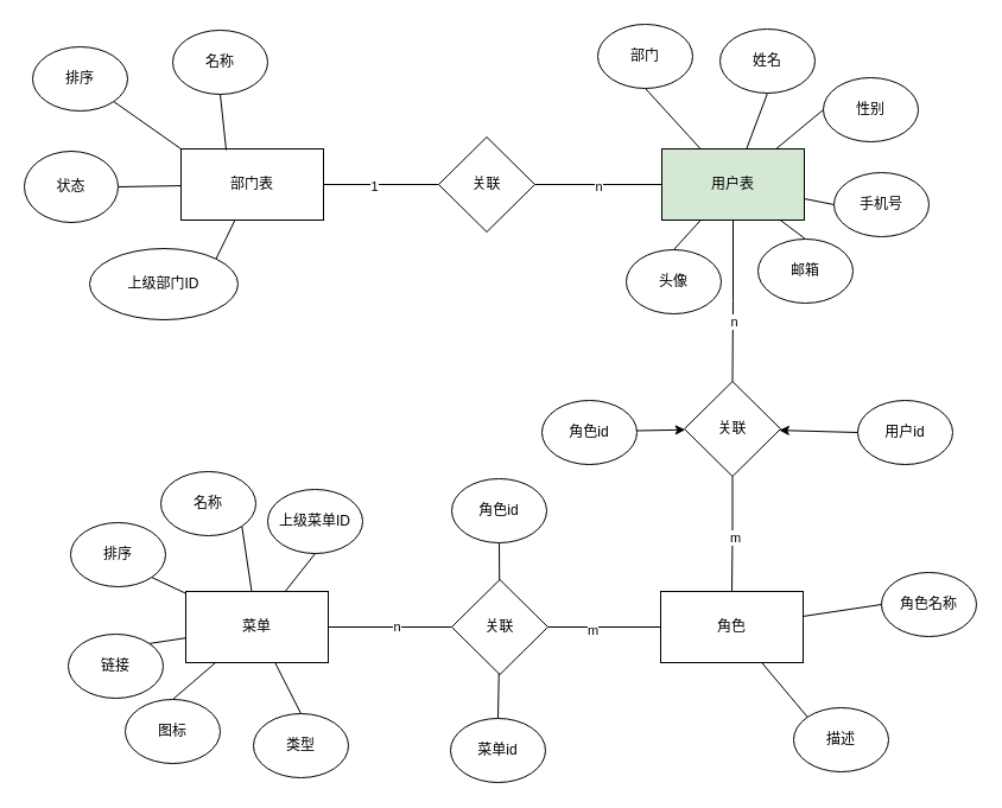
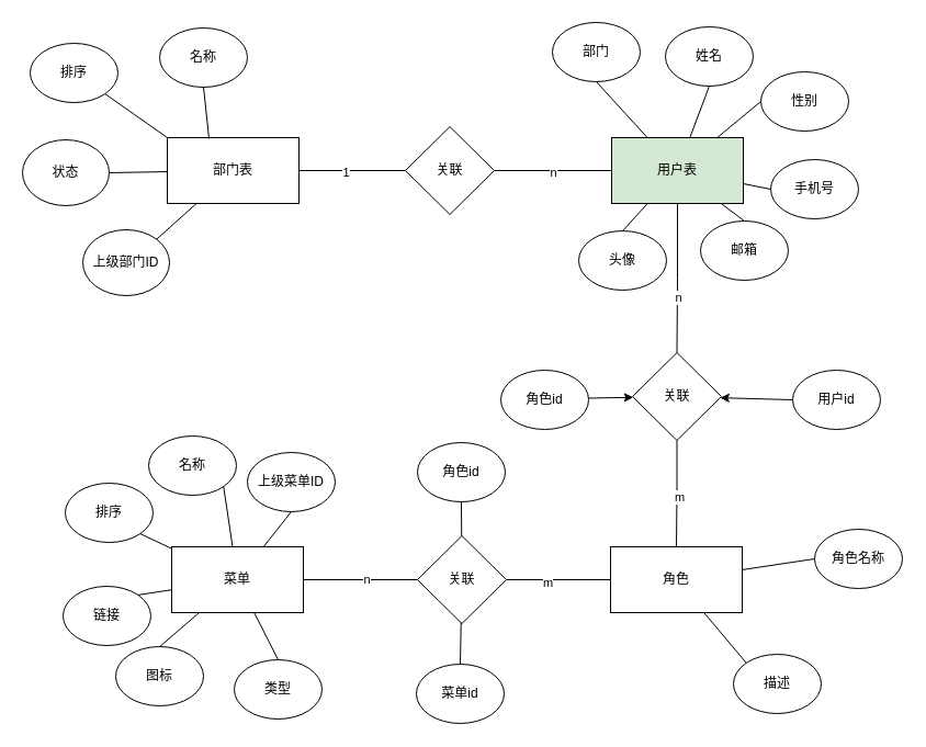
- <mxCell id="26" value="上级部门ID" style="ellipse;whiteSpace=wrap;html=1;" vertex="1" parent="1"><mxGeometry x="75" y="209" width="125" height="60" as="geometry" /></mxCell>
+ <mxCell id="26" value="上级部门ID" style="ellipse;whiteSpace=wrap;html=1;" vertex="1" parent="1"><mxGeometry x="75" y="209" width="79" height="60" as="geometry" /></mxCell>
